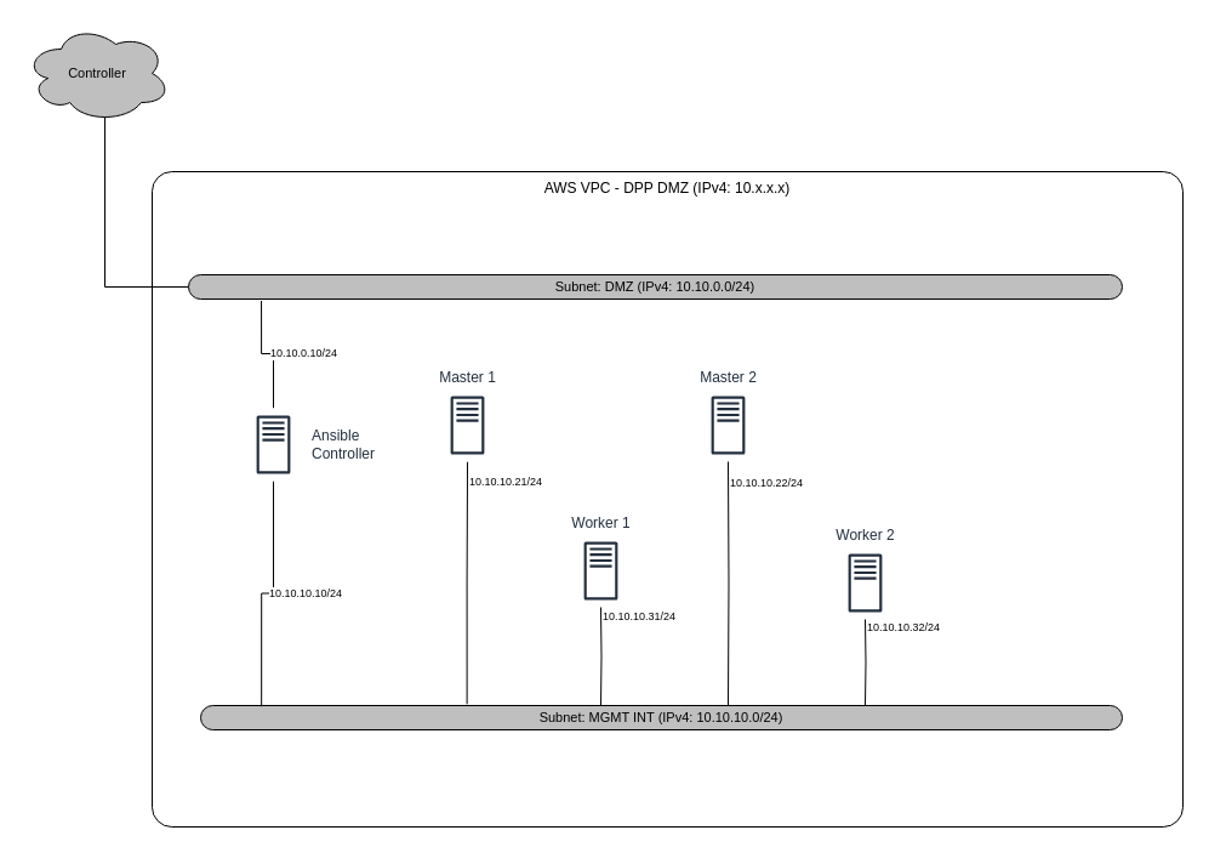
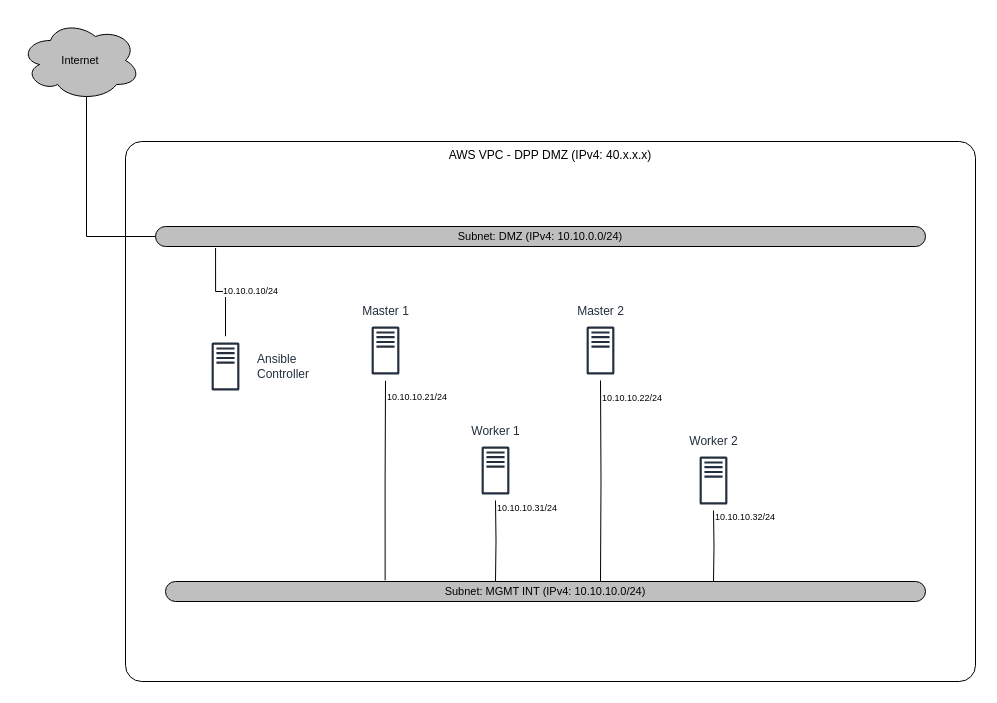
- <mxCell id="17" value="Controller" style="ellipse;shape=cloud;whiteSpace=wrap;html=1;fillColor=#BFBFBF;fontSize=11;align=center;" vertex="1" parent="1"><mxGeometry x="20" y="20" width="120" height="80" as="geometry" /></mxCell>
+ <mxCell id="17" value="Internet" style="ellipse;shape=cloud;whiteSpace=wrap;html=1;fillColor=#BFBFBF;fontSize=11;align=center;" vertex="1" parent="1"><mxGeometry x="20" y="20" width="120" height="80" as="geometry" /></mxCell>
- <mxCell id="2" value="AWS VPC - DPP DMZ (IPv4: 10.x.x.x)" style="rounded=1;whiteSpace=wrap;html=1;arcSize=3;align=center;verticalAlign=top;" vertex="1" parent="1"><mxGeometry x="125" y="141" width="850" height="540" as="geometry" /></mxCell>
+ <mxCell id="2" value="AWS VPC - DPP DMZ (IPv4: 40.x.x.x)" style="rounded=1;whiteSpace=wrap;html=1;arcSize=3;align=center;verticalAlign=top;" vertex="1" parent="1"><mxGeometry x="125" y="141" width="850" height="540" as="geometry" /></mxCell>
- <mxCell id="12" value="10.10.10.10/24" style="edgeStyle=orthogonalEdgeStyle;rounded=0;orthogonalLoop=1;jettySize=auto;html=1;endArrow=none;endFill=0;align=left;entryX=0.066;entryY=0.033;entryDx=0;entryDy=0;entryPerimeter=0;fontSize=9;" edge="1" parent="1" source="13" target="7"><mxGeometry relative="1" as="geometry"><mxPoint x="225" y="254" as="sourcePoint" /><mxPoint x="225" y="301" as="targetPoint" /></mxGeometry></mxCell>
